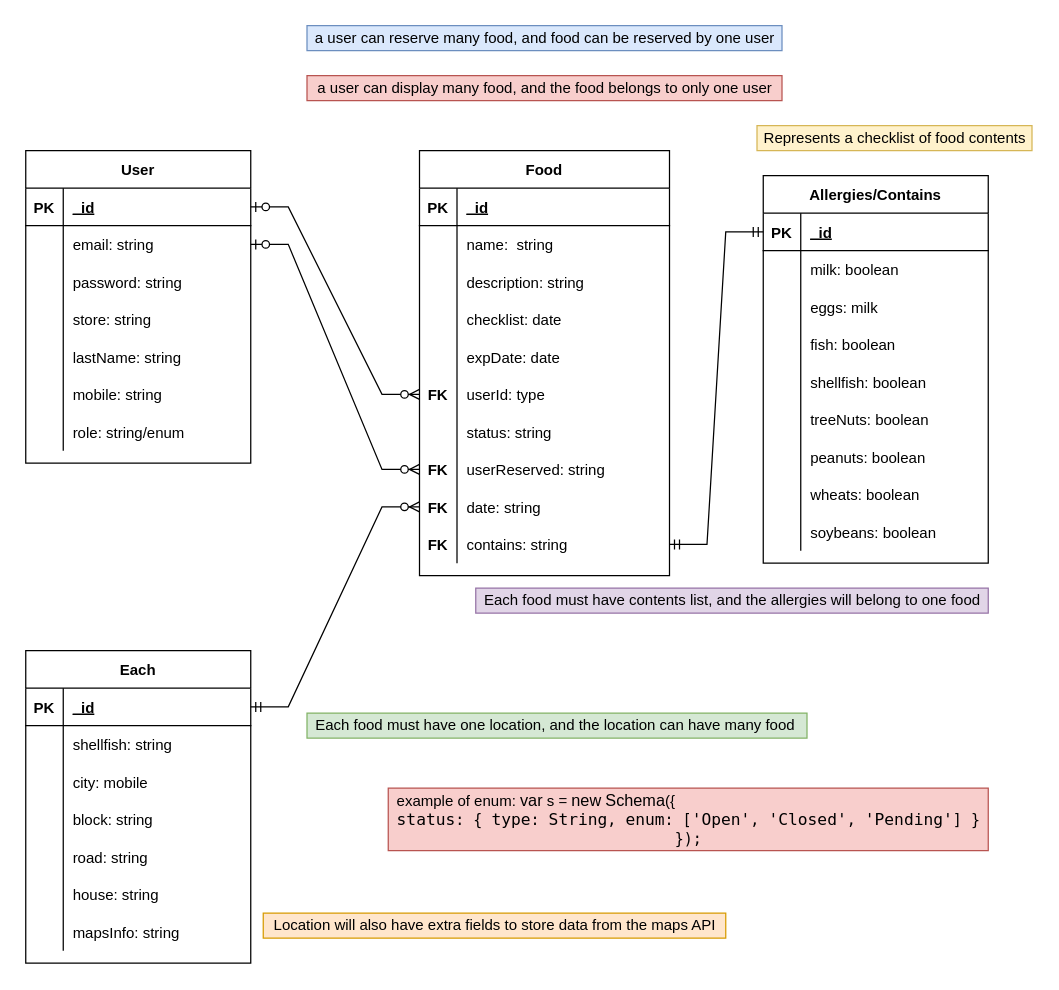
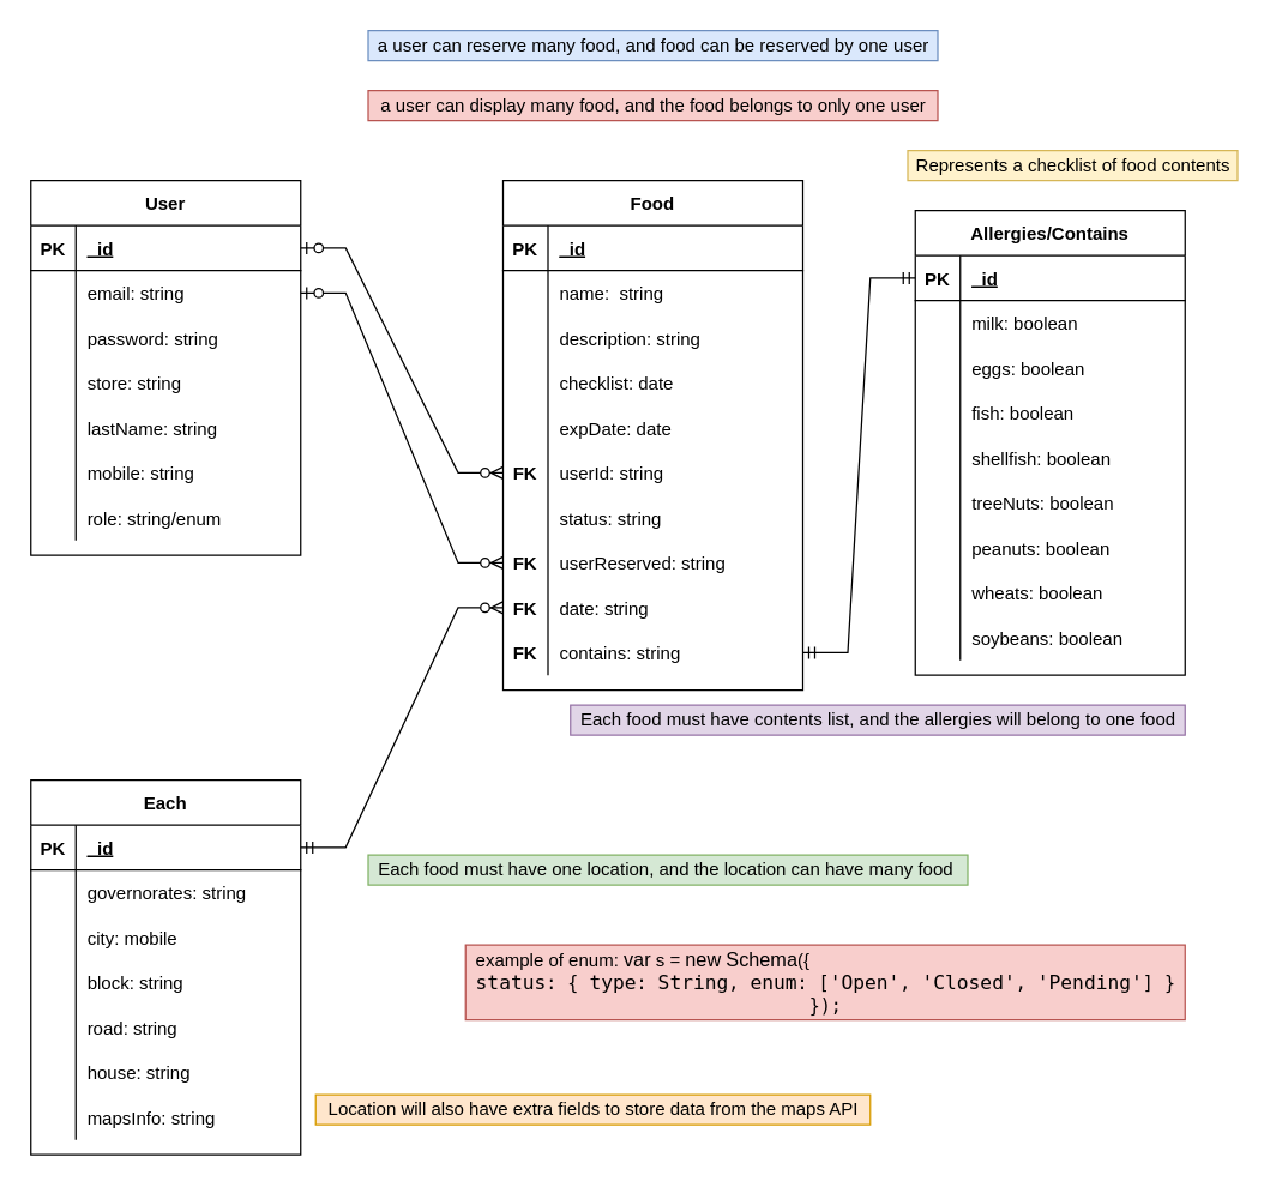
- <mxCell id="64" value="eggs: milk" style="shape=partialRectangle;connectable=0;fillColor=none;top=0;left=0;bottom=0;right=0;align=left;spacingLeft=6;overflow=hidden;" parent="62" vertex="1"><mxGeometry x="30" width="150" height="30" as="geometry"><mxRectangle width="150" height="30" as="alternateBounds" /></mxGeometry></mxCell>
+ <mxCell id="64" value="eggs: boolean" style="shape=partialRectangle;connectable=0;fillColor=none;top=0;left=0;bottom=0;right=0;align=left;spacingLeft=6;overflow=hidden;" parent="62" vertex="1"><mxGeometry x="30" width="150" height="30" as="geometry"><mxRectangle width="150" height="30" as="alternateBounds" /></mxGeometry></mxCell>
- <mxCell id="42" value="userId: type" style="shape=partialRectangle;connectable=0;fillColor=none;top=0;left=0;bottom=0;right=0;align=left;spacingLeft=6;overflow=hidden;" parent="40" vertex="1"><mxGeometry x="30" width="170" height="30" as="geometry"><mxRectangle width="170" height="30" as="alternateBounds" /></mxGeometry></mxCell>
+ <mxCell id="42" value="userId: string" style="shape=partialRectangle;connectable=0;fillColor=none;top=0;left=0;bottom=0;right=0;align=left;spacingLeft=6;overflow=hidden;" parent="40" vertex="1"><mxGeometry x="30" width="170" height="30" as="geometry"><mxRectangle width="170" height="30" as="alternateBounds" /></mxGeometry></mxCell>
- <mxCell id="89" value="shellfish: string" style="shape=partialRectangle;connectable=0;fillColor=none;top=0;left=0;bottom=0;right=0;align=left;spacingLeft=6;overflow=hidden;" parent="87" vertex="1"><mxGeometry x="30" width="150" height="30" as="geometry"><mxRectangle width="150" height="30" as="alternateBounds" /></mxGeometry></mxCell>
+ <mxCell id="89" value="governorates: string" style="shape=partialRectangle;connectable=0;fillColor=none;top=0;left=0;bottom=0;right=0;align=left;spacingLeft=6;overflow=hidden;" parent="87" vertex="1"><mxGeometry x="30" width="150" height="30" as="geometry"><mxRectangle width="150" height="30" as="alternateBounds" /></mxGeometry></mxCell>
